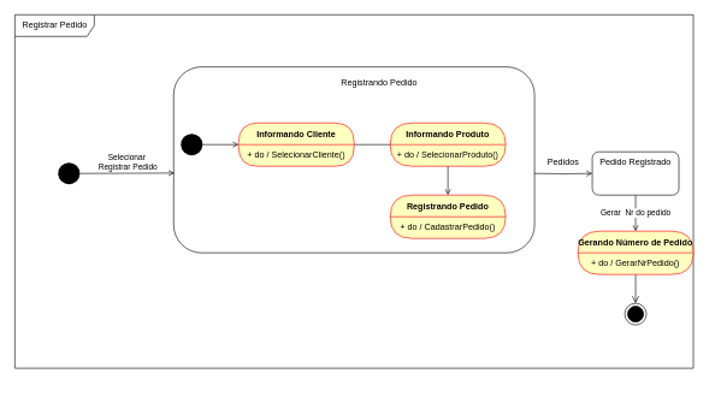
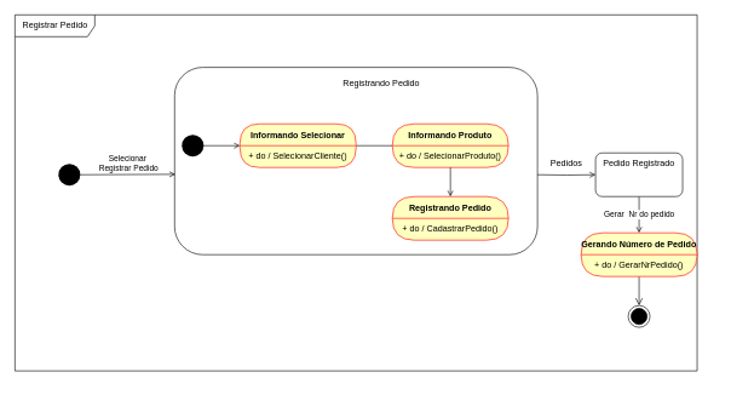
- <mxCell id="8" value="Informando Cliente" style="swimlane;fontStyle=1;align=center;verticalAlign=middle;childLayout=stackLayout;horizontal=1;startSize=30;horizontalStack=0;resizeParent=0;resizeLast=1;container=0;fontColor=#000000;collapsible=0;rounded=1;arcSize=30;strokeColor=#ff0000;fillColor=#ffffc0;swimlaneFillColor=#ffffc0;dropTarget=0;" parent="1" vertex="1"><mxGeometry x="330" y="170" width="160" height="60" as="geometry" /></mxCell>
+ <mxCell id="8" value="Informando Selecionar" style="swimlane;fontStyle=1;align=center;verticalAlign=middle;childLayout=stackLayout;horizontal=1;startSize=30;horizontalStack=0;resizeParent=0;resizeLast=1;container=0;fontColor=#000000;collapsible=0;rounded=1;arcSize=30;strokeColor=#ff0000;fillColor=#ffffc0;swimlaneFillColor=#ffffc0;dropTarget=0;" parent="1" vertex="1"><mxGeometry x="330" y="170" width="160" height="60" as="geometry" /></mxCell>
